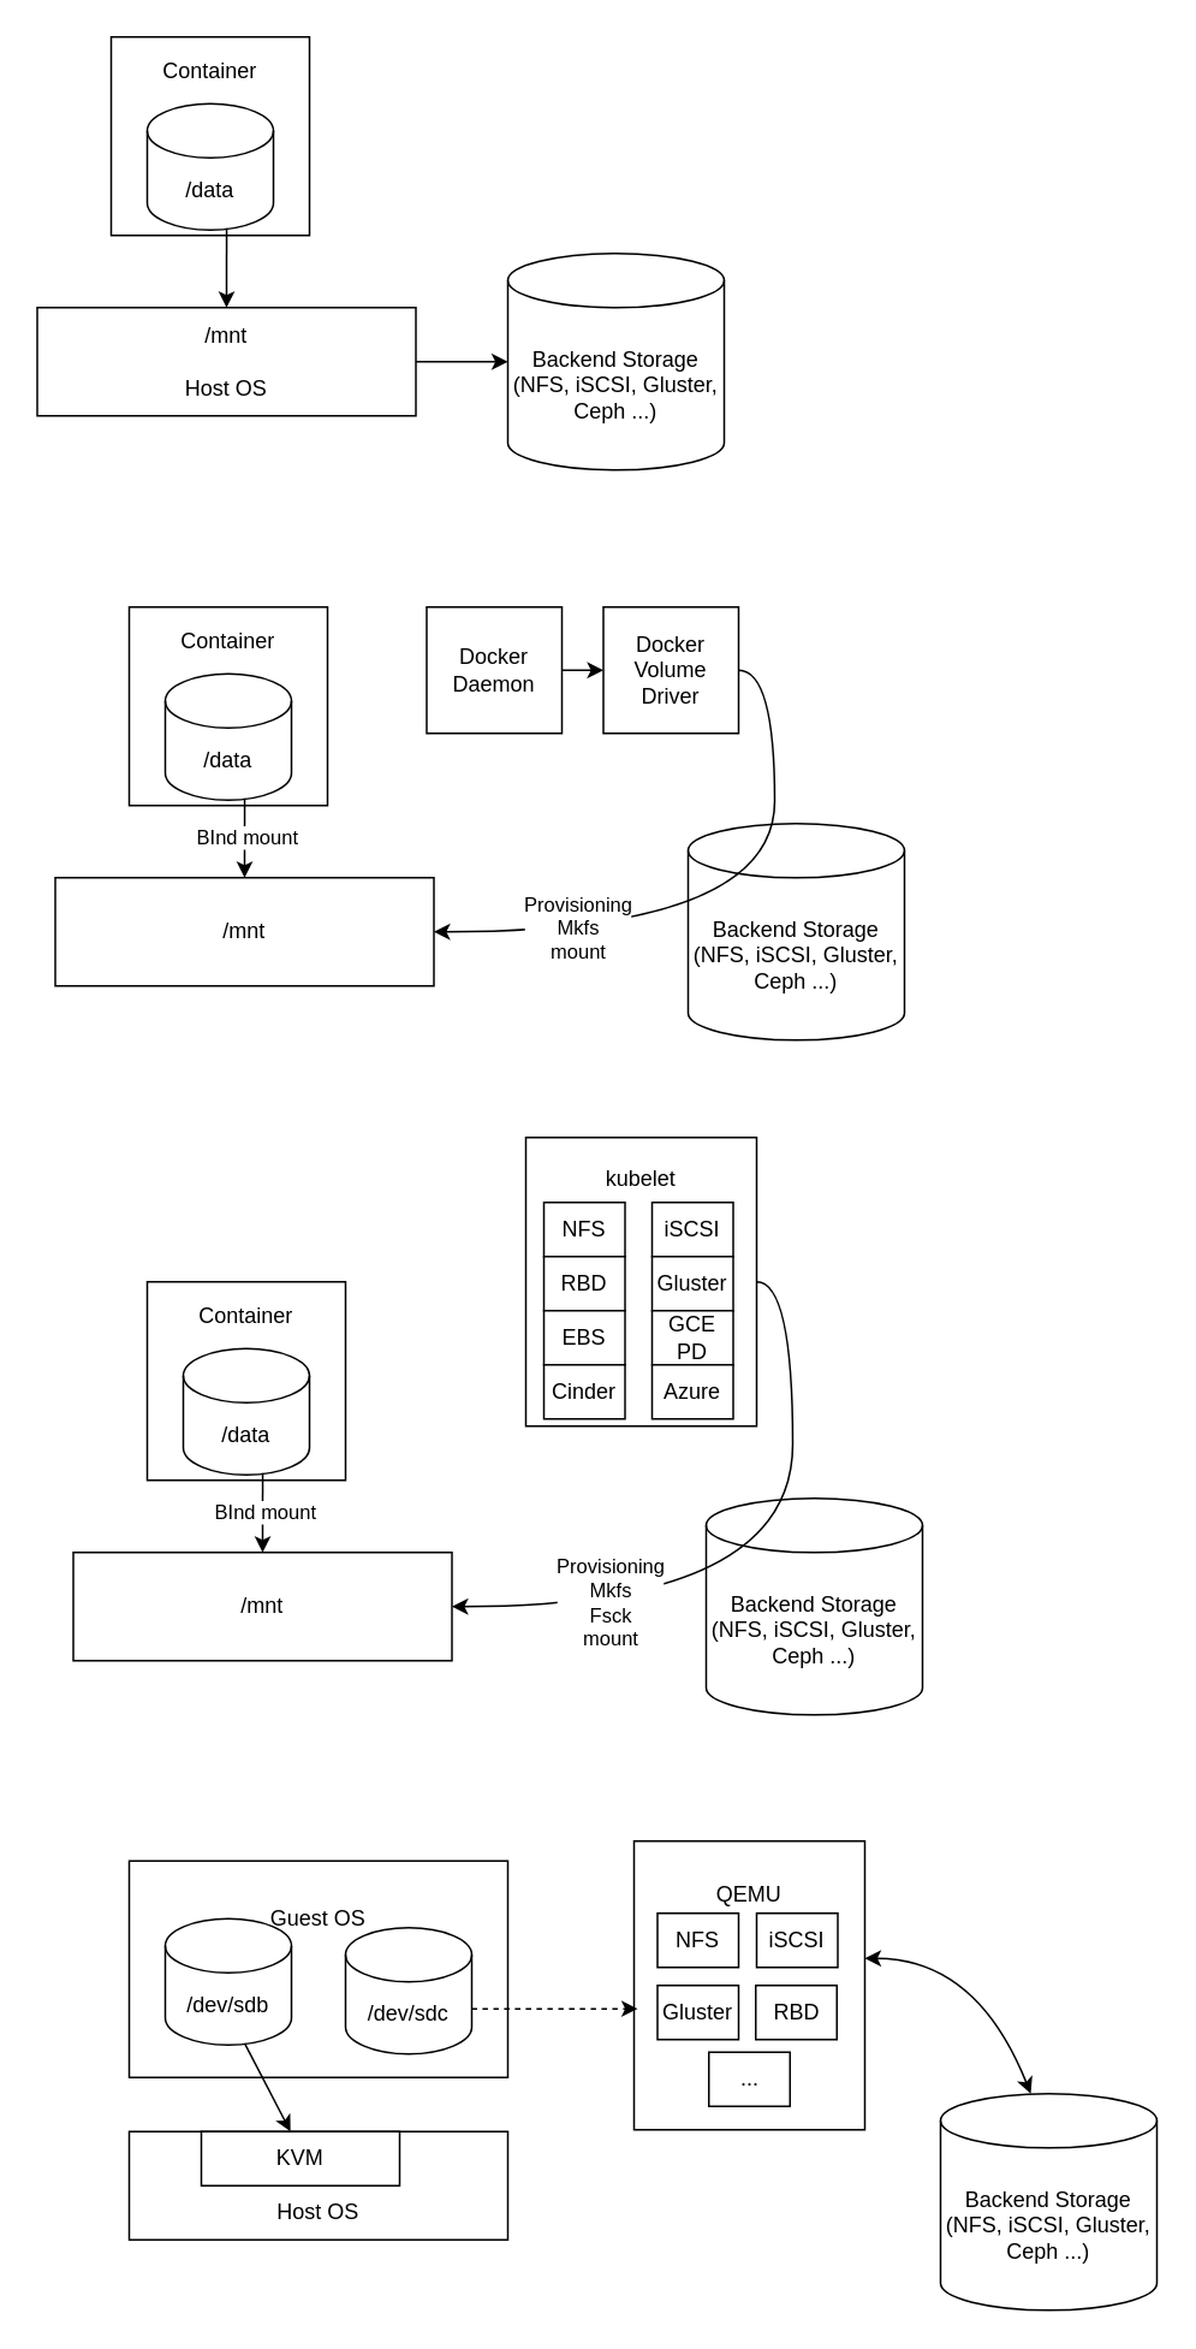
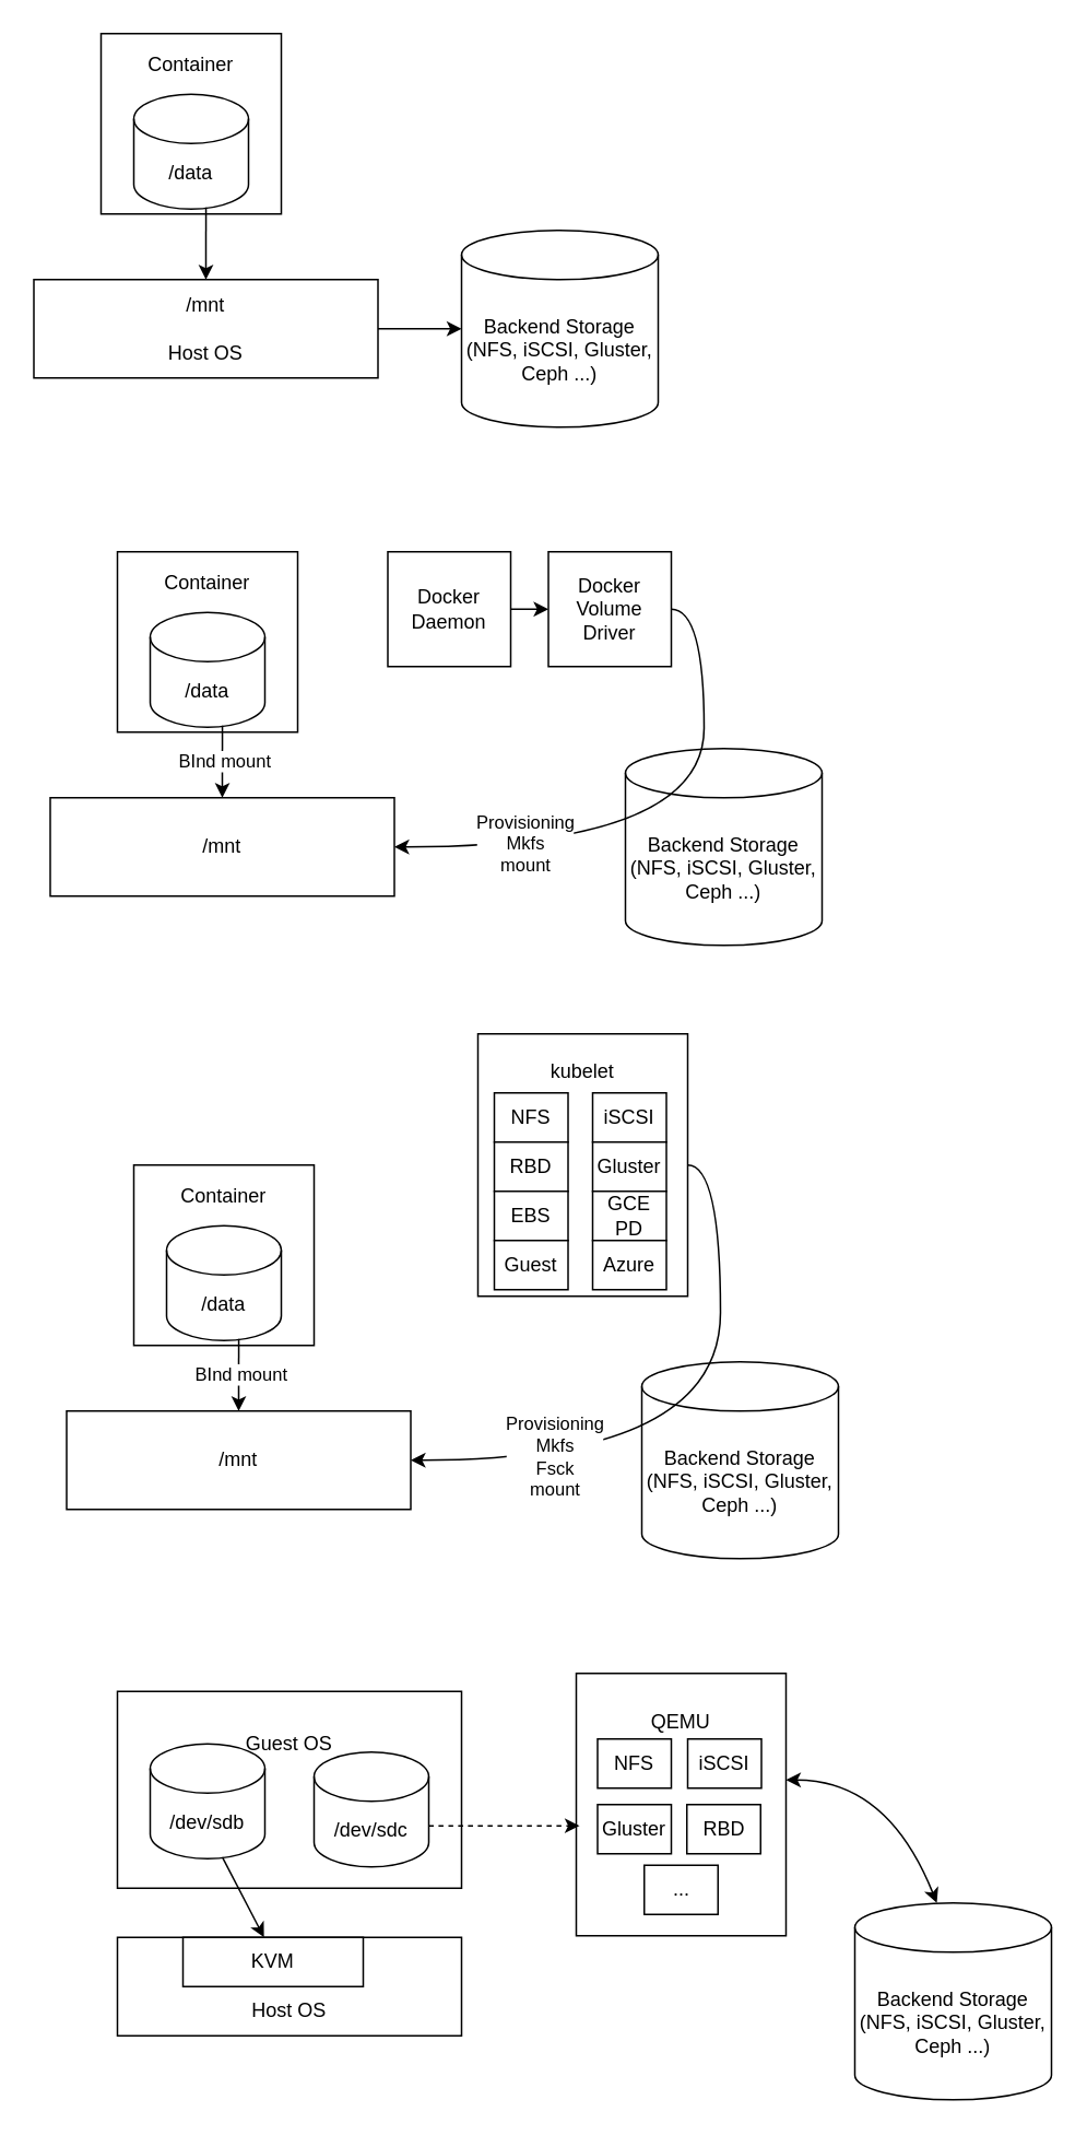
- <mxCell id="31" value="Cinder" style="rounded=0;whiteSpace=wrap;html=1;" vertex="1" parent="27"><mxGeometry y="90" width="45" height="30" as="geometry" /></mxCell>
+ <mxCell id="31" value="Guest" style="rounded=0;whiteSpace=wrap;html=1;" vertex="1" parent="27"><mxGeometry y="90" width="45" height="30" as="geometry" /></mxCell>
